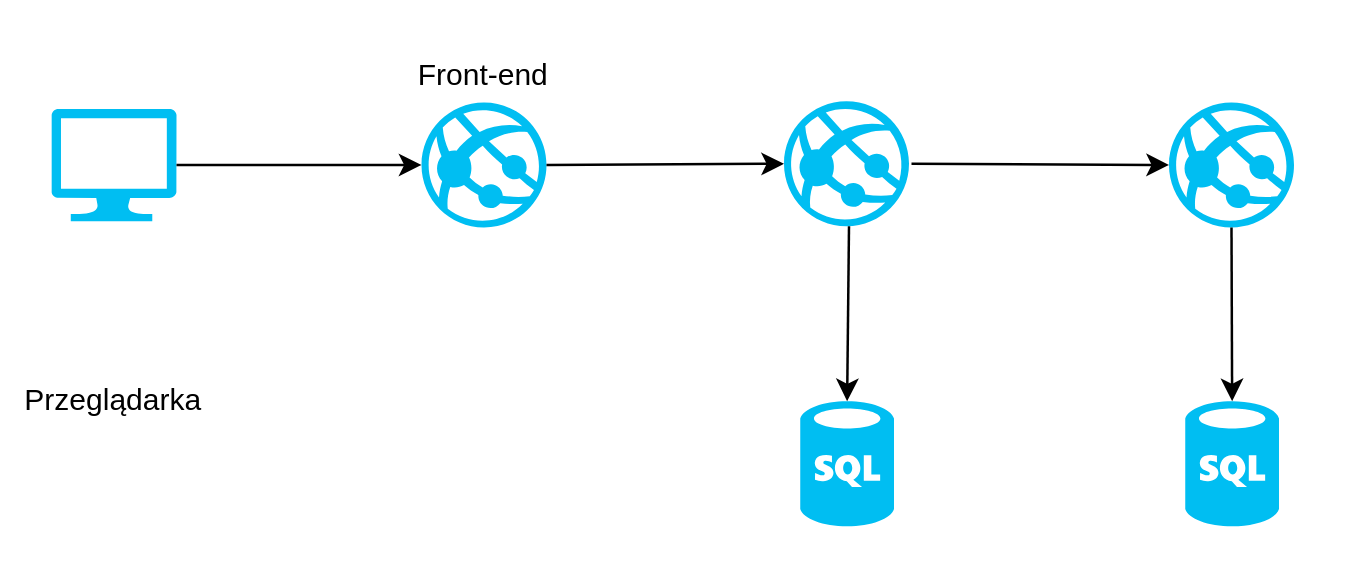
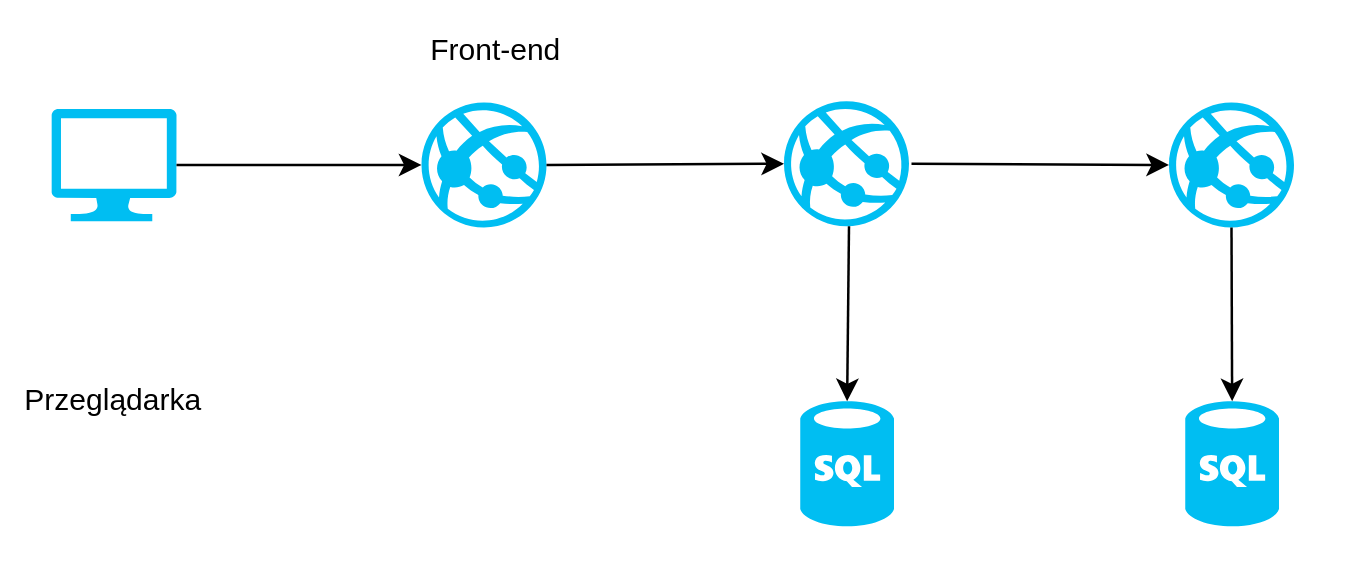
- <mxCell id="14" value="Front-end" style="text;html=1;strokeColor=none;fillColor=none;align=center;verticalAlign=middle;whiteSpace=wrap;rounded=0;" vertex="1" parent="1"><mxGeometry x="163" y="20" width="60" height="20" as="geometry" /></mxCell>
+ <mxCell id="14" value="Front-end" style="text;html=1;strokeColor=none;fillColor=none;align=center;verticalAlign=middle;whiteSpace=wrap;rounded=0;" vertex="1" parent="1"><mxGeometry x="168" y="10" width="60" height="20" as="geometry" /></mxCell>
